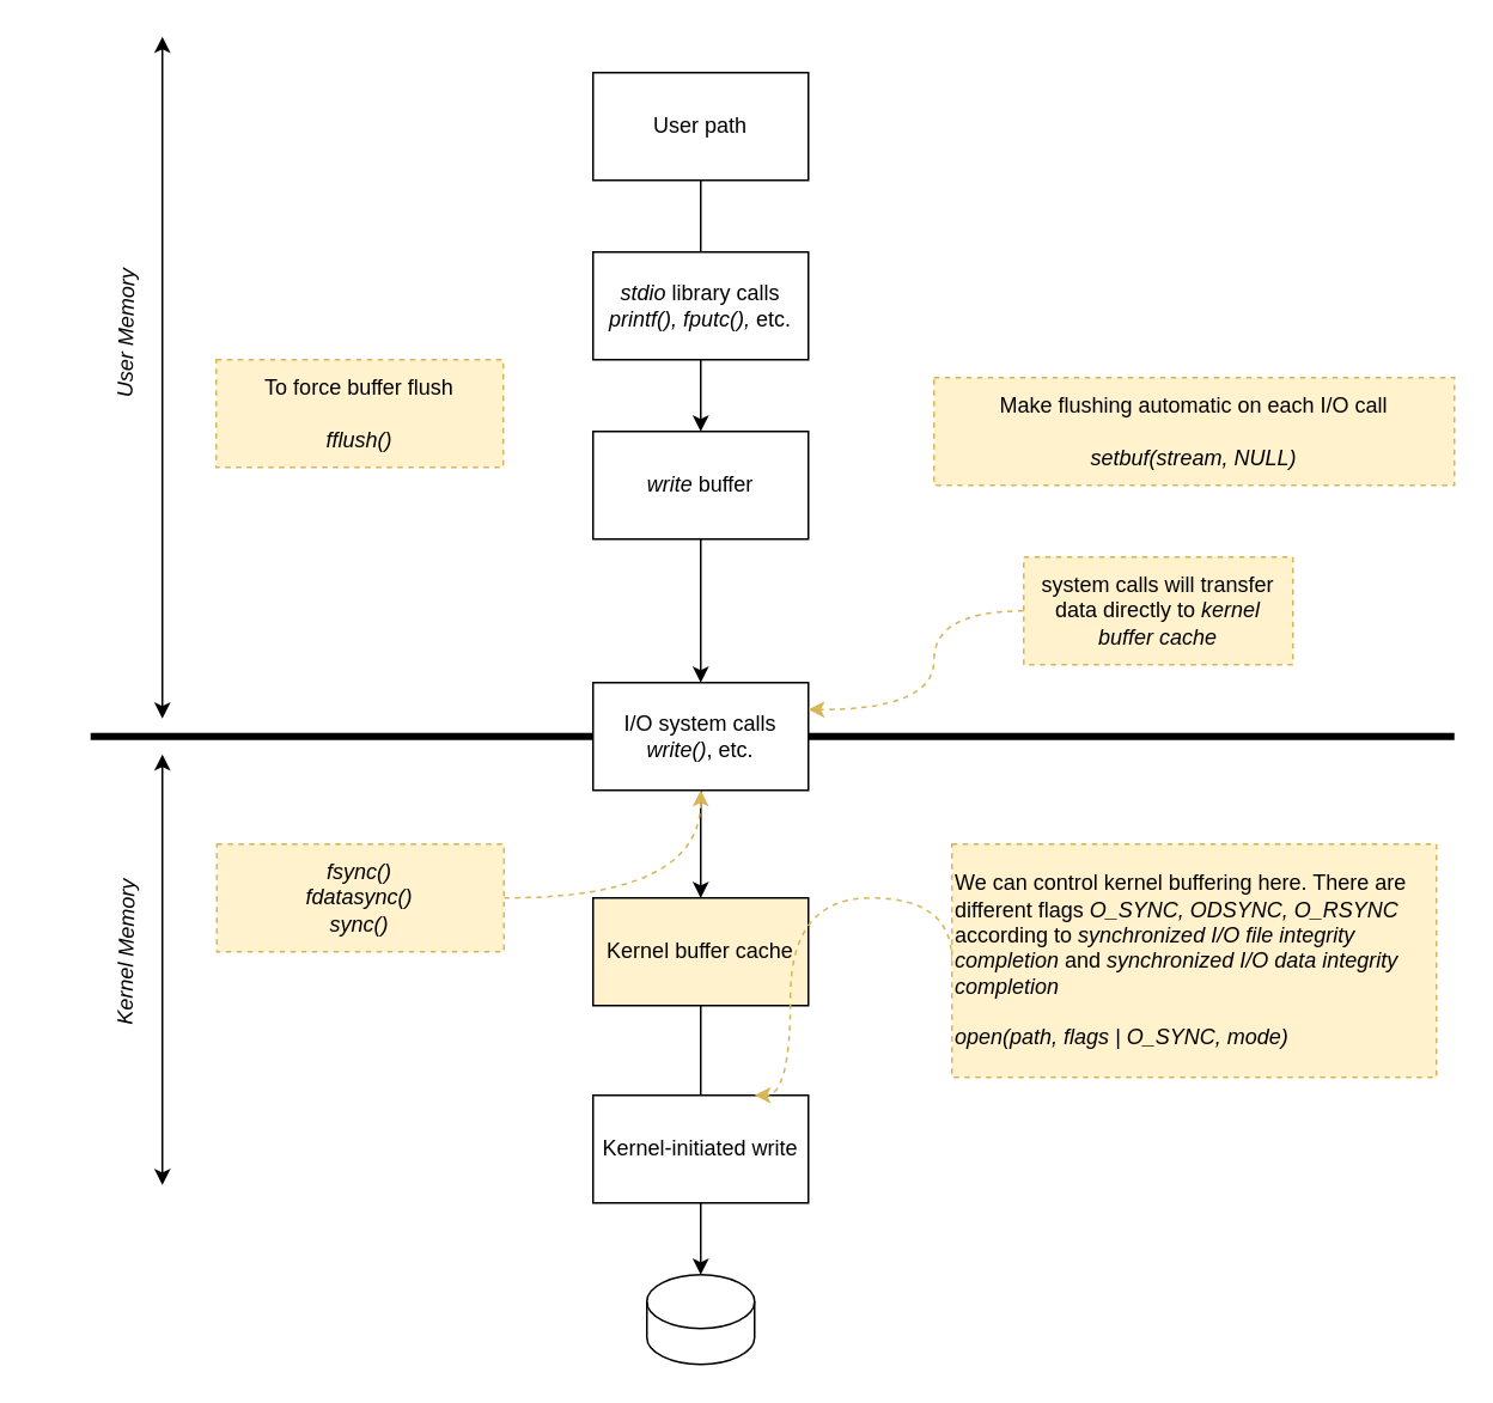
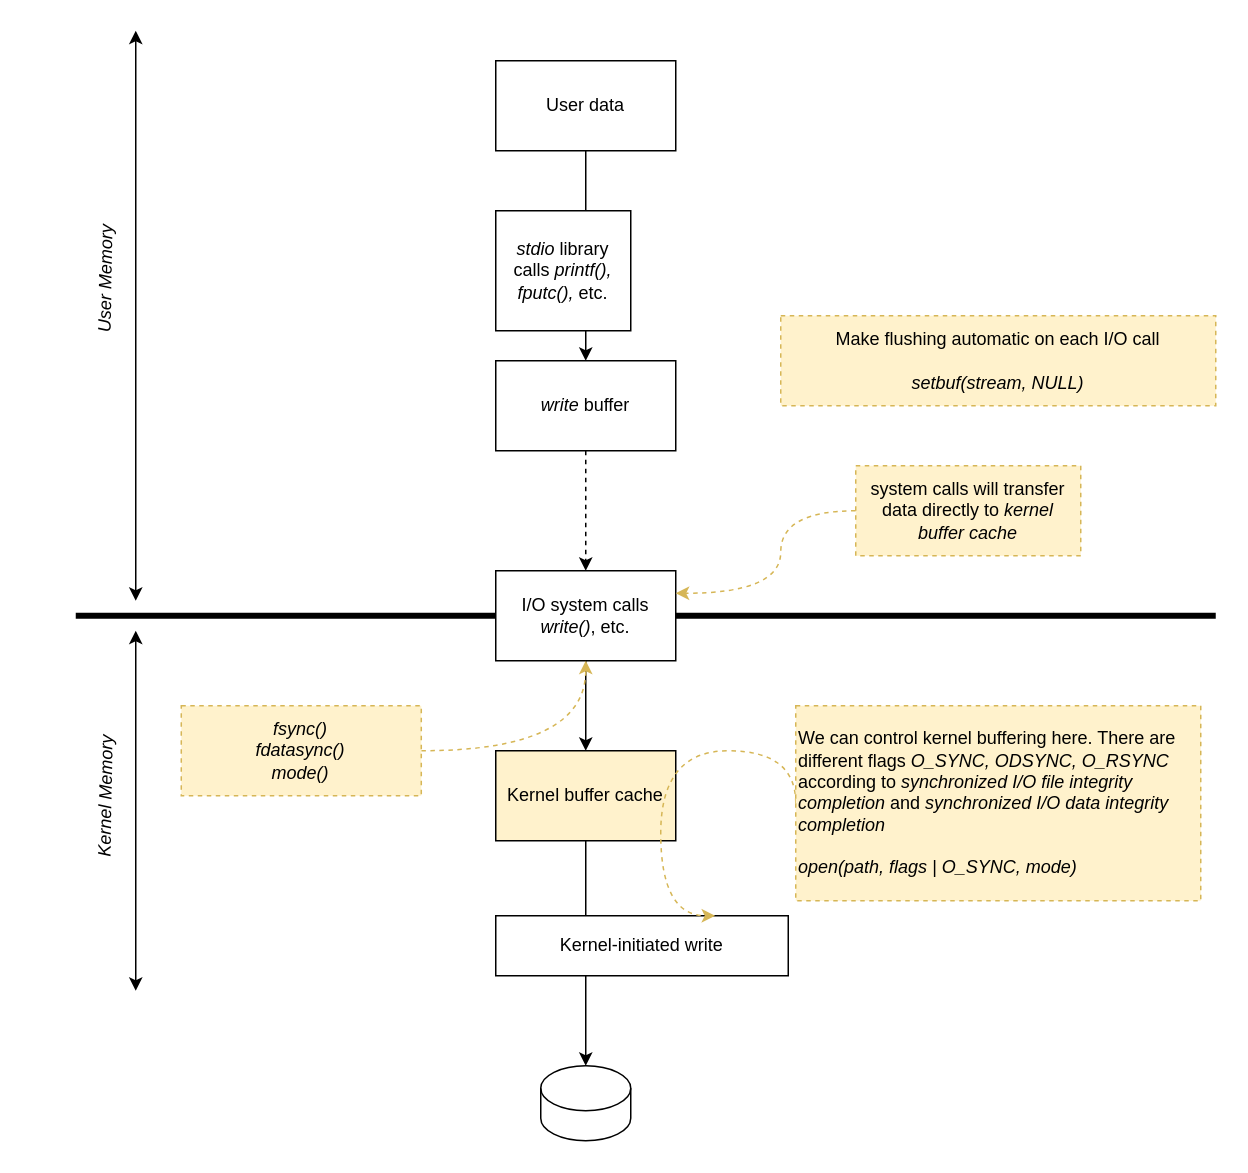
- <mxCell id="6" value="User path" style="rounded=0;whiteSpace=wrap;html=1;" vertex="1" parent="1"><mxGeometry x="330" y="40" width="120" height="60" as="geometry" /></mxCell>
+ <mxCell id="6" value="User data" style="rounded=0;whiteSpace=wrap;html=1;" vertex="1" parent="1"><mxGeometry x="330" y="40" width="120" height="60" as="geometry" /></mxCell>
- <mxCell id="7" value="&lt;i&gt;stdio &lt;/i&gt;library calls &lt;i&gt;printf(), fputc(), &lt;/i&gt;etc." style="rounded=0;whiteSpace=wrap;html=1;" vertex="1" parent="1"><mxGeometry x="330" y="140" width="120" height="60" as="geometry" /></mxCell>
+ <mxCell id="7" value="&lt;i&gt;stdio &lt;/i&gt;library calls &lt;i&gt;printf(), fputc(), &lt;/i&gt;etc." style="rounded=0;whiteSpace=wrap;html=1;" vertex="1" parent="1"><mxGeometry x="330" y="140" width="90" height="80" as="geometry" /></mxCell>
- <mxCell id="12" value="To force buffer flush&lt;br&gt;&lt;br&gt;&lt;i&gt;fflush()&lt;/i&gt;" style="text;html=1;align=center;verticalAlign=middle;whiteSpace=wrap;rounded=0;fillColor=#fff2cc;strokeColor=#d6b656;dashed=1;" vertex="1" parent="1"><mxGeometry x="120" y="200" width="160" height="60" as="geometry" /></mxCell>
- <mxCell id="8" style="edgeStyle=orthogonalEdgeStyle;rounded=0;orthogonalLoop=1;jettySize=auto;html=1;exitX=0.5;exitY=1;exitDx=0;exitDy=0;entryX=0.5;entryY=0;entryDx=0;entryDy=0;" edge="1" parent="1" source="9" target="11"><mxGeometry relative="1" as="geometry" /></mxCell>
+ <mxCell id="8" style="edgeStyle=orthogonalEdgeStyle;rounded=0;orthogonalLoop=1;jettySize=auto;html=1;exitX=0.5;exitY=1;exitDx=0;exitDy=0;entryX=0.5;entryY=0;entryDx=0;entryDy=0;dashed=1;" edge="1" parent="1" source="9" target="11"><mxGeometry relative="1" as="geometry" /></mxCell>
- <mxCell id="14" value="&lt;i&gt;fsync()&lt;br&gt;fdatasync()&lt;br&gt;sync()&lt;/i&gt;" style="text;html=1;align=center;verticalAlign=middle;whiteSpace=wrap;rounded=0;fillColor=#fff2cc;strokeColor=#d6b656;dashed=1;" vertex="1" parent="1"><mxGeometry x="120.35" y="470" width="160" height="60" as="geometry" /></mxCell>
+ <mxCell id="14" value="&lt;i&gt;fsync()&lt;br&gt;fdatasync()&lt;br&gt;mode()&lt;/i&gt;" style="text;html=1;align=center;verticalAlign=middle;whiteSpace=wrap;rounded=0;fillColor=#fff2cc;strokeColor=#d6b656;dashed=1;" vertex="1" parent="1"><mxGeometry x="120.35" y="470" width="160" height="60" as="geometry" /></mxCell>
- <mxCell id="16" value="Kernel-initiated write" style="rounded=0;whiteSpace=wrap;html=1;" vertex="1" parent="1"><mxGeometry x="330" y="610" width="120" height="60" as="geometry" /></mxCell>
+ <mxCell id="16" value="Kernel-initiated write" style="rounded=0;whiteSpace=wrap;html=1;" vertex="1" parent="1"><mxGeometry x="330" y="610" width="195" height="40" as="geometry" /></mxCell>
